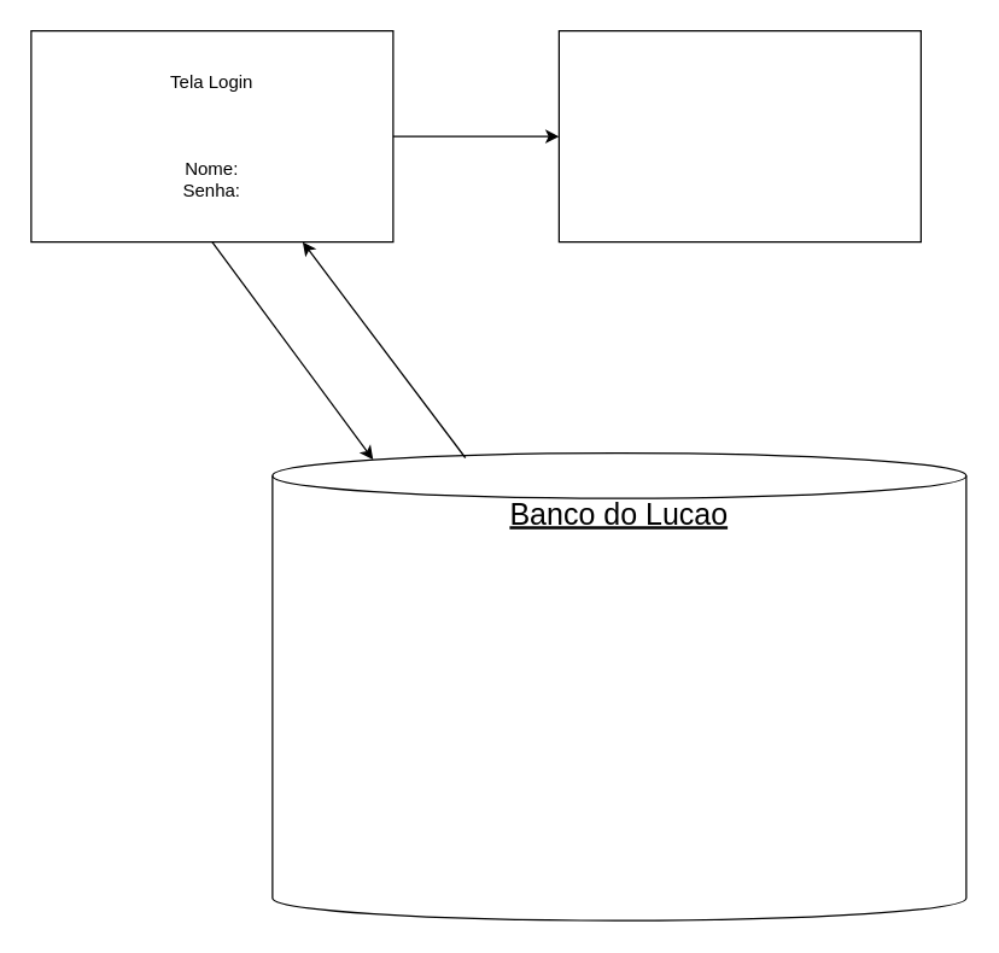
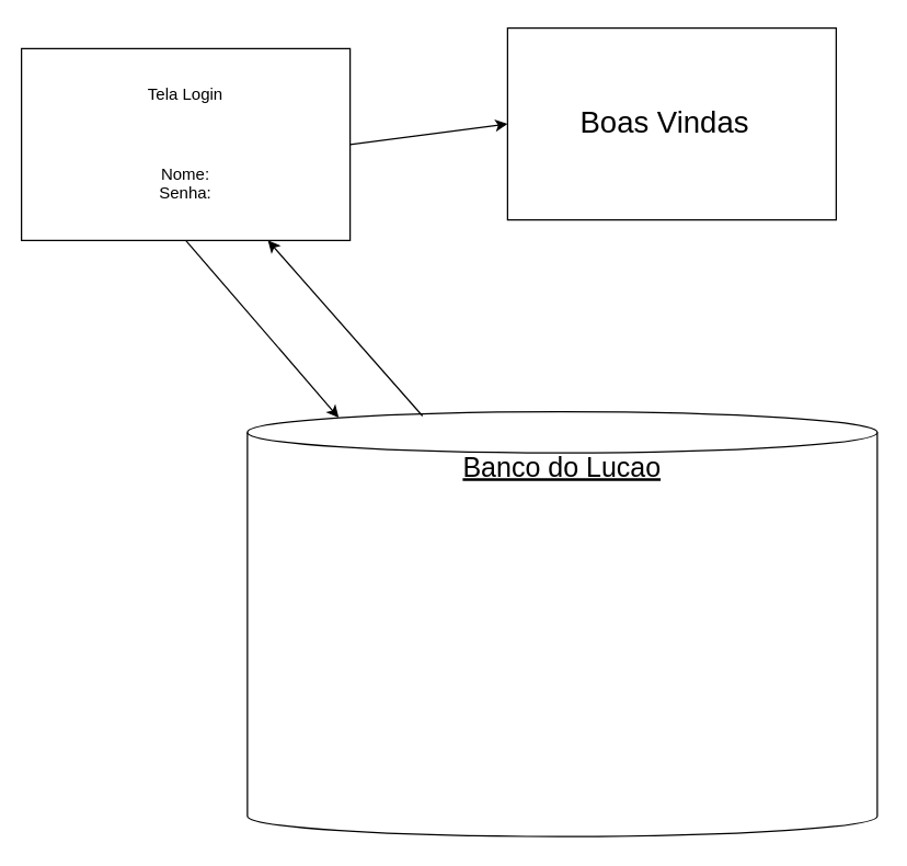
- <mxCell id="2" value="Tela Login&lt;br&gt;&lt;br&gt;&lt;br&gt;&lt;br&gt;Nome:&lt;br&gt;Senha:" style="rounded=0;whiteSpace=wrap;html=1;" vertex="1" parent="1"><mxGeometry x="20" y="20" width="240" height="140" as="geometry" /></mxCell>
+ <mxCell id="2" value="Tela Login&lt;br&gt;&lt;br&gt;&lt;br&gt;&lt;br&gt;Nome:&lt;br&gt;Senha:" style="rounded=0;whiteSpace=wrap;html=1;" vertex="1" parent="1"><mxGeometry x="15" y="35" width="240" height="140" as="geometry" /></mxCell>
+ <mxCell id="9" value="&lt;font style=&quot;font-size: 22px&quot;&gt;Boas Vindas&lt;/font&gt;" style="text;html=1;strokeColor=none;fillColor=none;align=center;verticalAlign=middle;whiteSpace=wrap;rounded=0;" vertex="1" parent="1"><mxGeometry x="415" y="60" width="140" height="60" as="geometry" /></mxCell>
